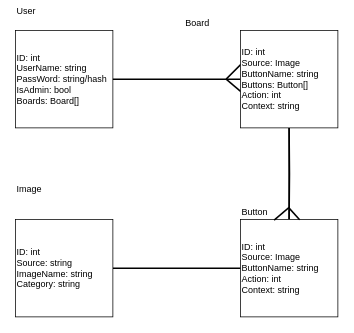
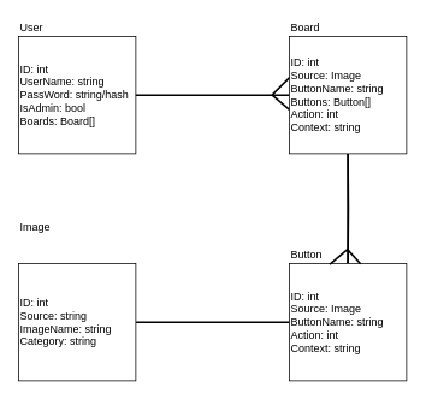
- <mxCell id="3" value="User" style="text;html=1;resizable=0;points=[];autosize=1;align=left;verticalAlign=top;spacingTop=-4;" vertex="1" parent="1"><mxGeometry x="20" y="5" width="40" height="20" as="geometry" /></mxCell>
+ <mxCell id="3" value="User" style="text;html=1;resizable=0;points=[];autosize=1;align=left;verticalAlign=top;spacingTop=-4;" vertex="1" parent="1"><mxGeometry x="20" y="20" width="40" height="20" as="geometry" /></mxCell>
- <mxCell id="6" value="Board" style="text;html=1;resizable=0;points=[];autosize=1;align=left;verticalAlign=top;spacingTop=-4;" vertex="1" parent="1"><mxGeometry x="245" y="20" width="50" height="20" as="geometry" /></mxCell>
+ <mxCell id="6" value="Board" style="text;html=1;resizable=0;points=[];autosize=1;align=left;verticalAlign=top;spacingTop=-4;" vertex="1" parent="1"><mxGeometry x="320" y="20" width="50" height="20" as="geometry" /></mxCell>
